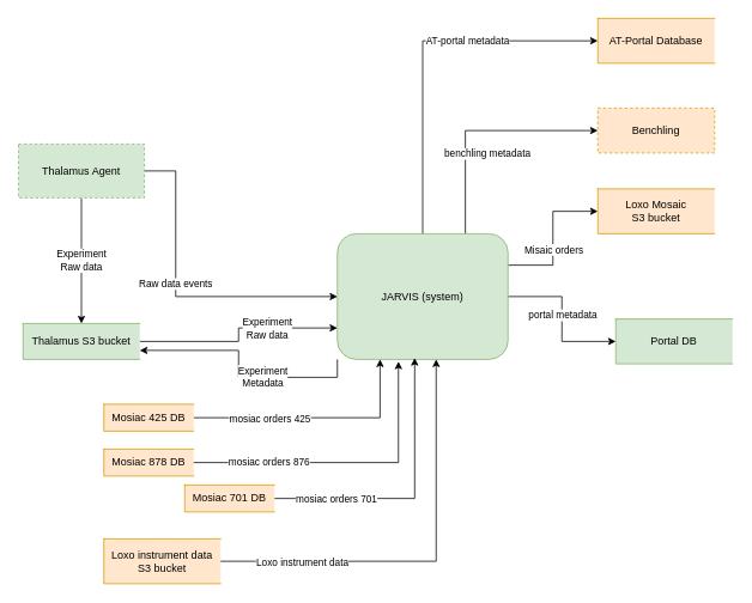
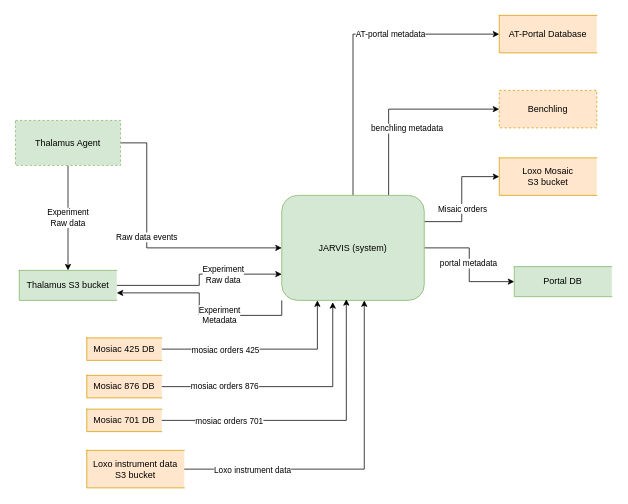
- <mxCell id="33" value="Portal DB" style="html=1;dashed=0;whiteSpace=wrap;shape=partialRectangle;right=0;fillColor=#d5e8d4;strokeColor=#82b366;" vertex="1" parent="1"><mxGeometry x="685" y="355" width="130" height="50" as="geometry" /></mxCell>
+ <mxCell id="33" value="Portal DB" style="html=1;dashed=0;whiteSpace=wrap;shape=partialRectangle;right=0;fillColor=#d5e8d4;strokeColor=#82b366;" vertex="1" parent="1"><mxGeometry x="685" y="355" width="130" height="40" as="geometry" /></mxCell>
- <mxCell id="24" value="Mosiac&amp;nbsp;878&lt;span style=&quot;background-color: initial;&quot;&gt;&amp;nbsp;DB&lt;/span&gt;" style="html=1;dashed=0;whiteSpace=wrap;shape=partialRectangle;right=0;fillColor=#ffe6cc;strokeColor=#d79b00;" vertex="1" parent="1"><mxGeometry x="115" y="500" width="100" height="30" as="geometry" /></mxCell>
+ <mxCell id="24" value="Mosiac&amp;nbsp;876&lt;span style=&quot;background-color: initial;&quot;&gt;&amp;nbsp;DB&lt;/span&gt;" style="html=1;dashed=0;whiteSpace=wrap;shape=partialRectangle;right=0;fillColor=#ffe6cc;strokeColor=#d79b00;" vertex="1" parent="1"><mxGeometry x="115" y="500" width="100" height="30" as="geometry" /></mxCell>
- <mxCell id="25" value="Mosiac&amp;nbsp;701&lt;span style=&quot;background-color: initial;&quot;&gt;&amp;nbsp;DB&lt;/span&gt;" style="html=1;dashed=0;whiteSpace=wrap;shape=partialRectangle;right=0;fillColor=#ffe6cc;strokeColor=#d79b00;" vertex="1" parent="1"><mxGeometry x="205" y="540" width="100" height="30" as="geometry" /></mxCell>
+ <mxCell id="25" value="Mosiac&amp;nbsp;701&lt;span style=&quot;background-color: initial;&quot;&gt;&amp;nbsp;DB&lt;/span&gt;" style="html=1;dashed=0;whiteSpace=wrap;shape=partialRectangle;right=0;fillColor=#ffe6cc;strokeColor=#d79b00;" vertex="1" parent="1"><mxGeometry x="115" y="545" width="100" height="30" as="geometry" /></mxCell>
